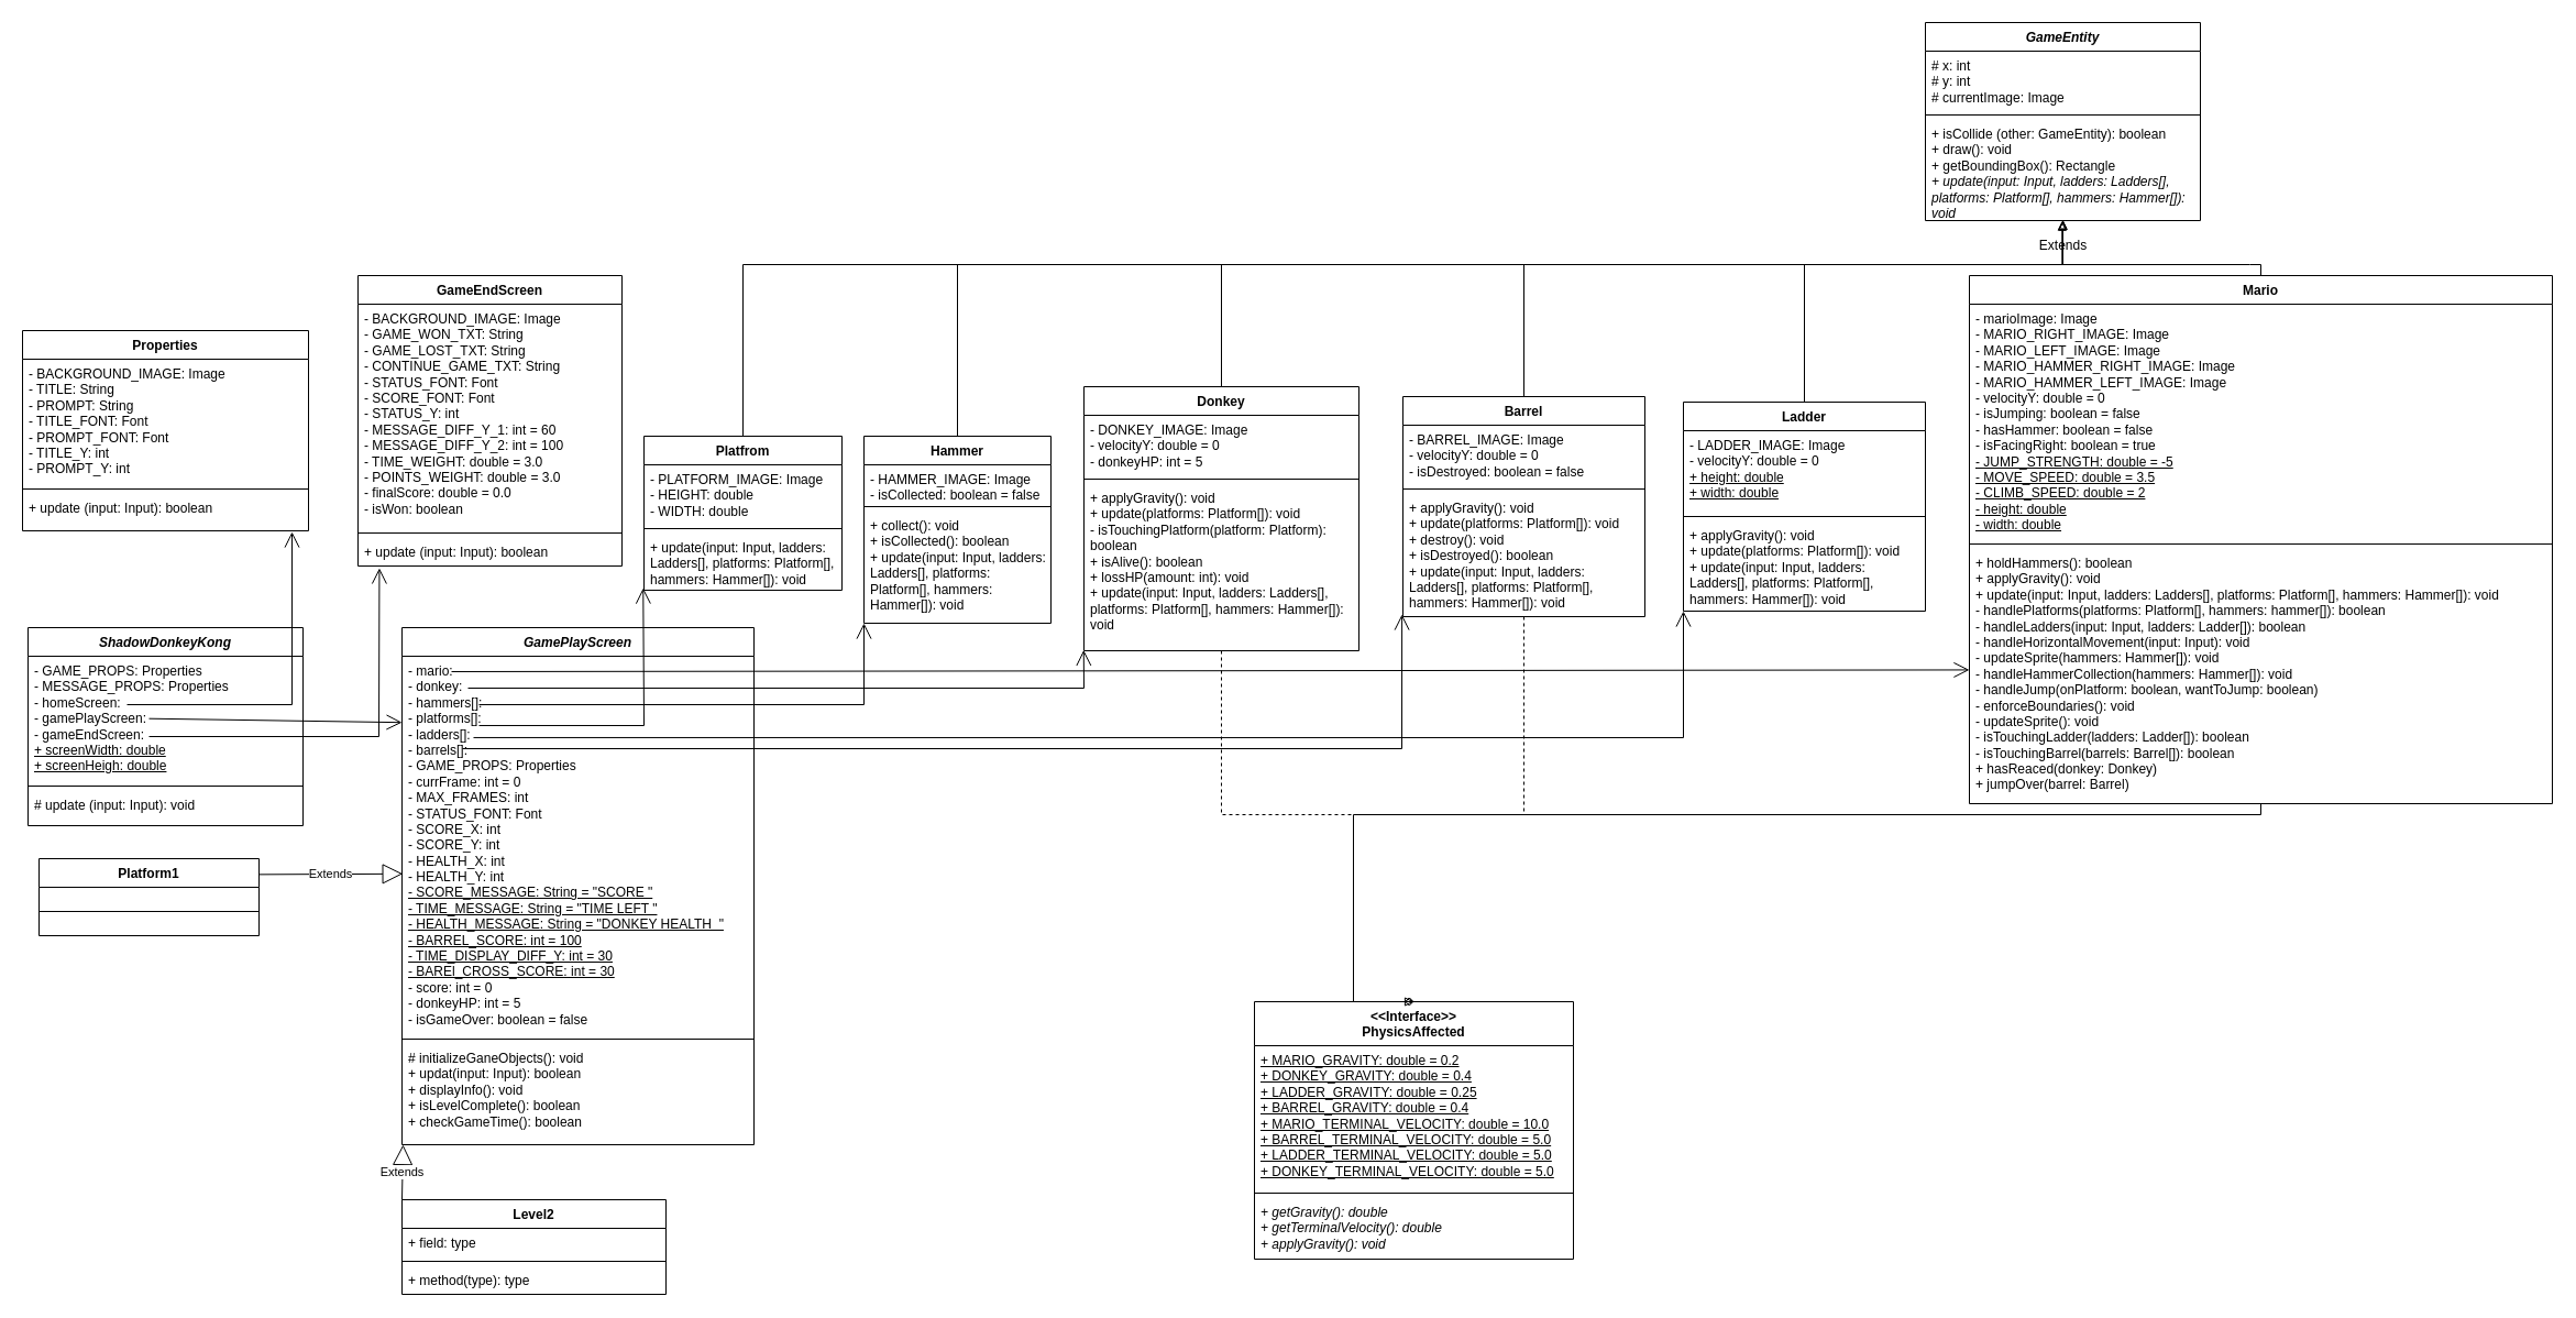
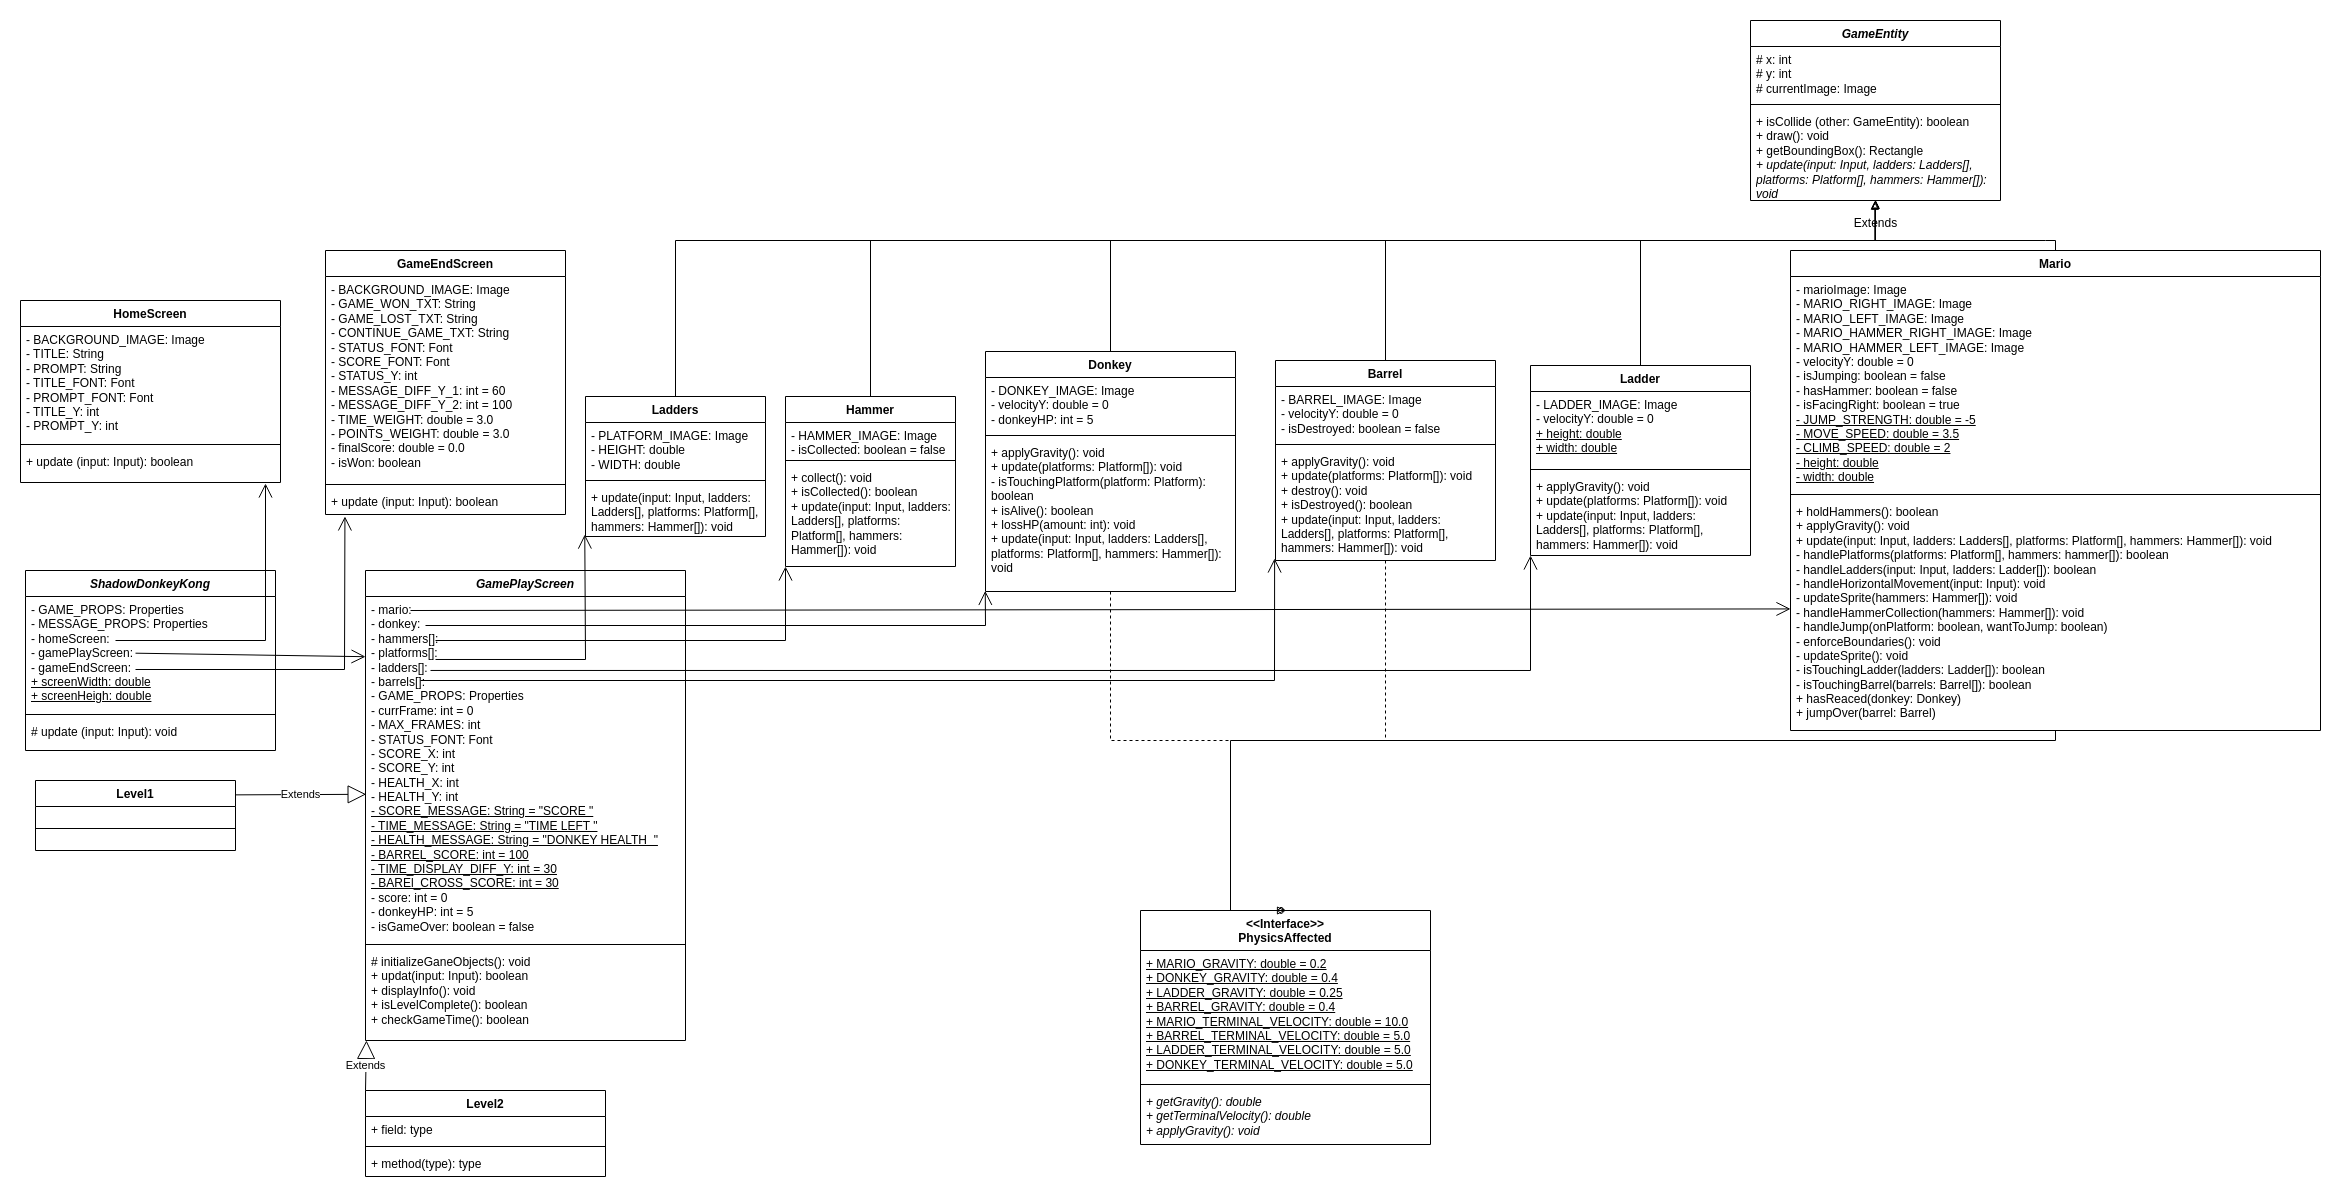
- <mxCell id="24" value="Properties" style="swimlane;fontStyle=1;align=center;verticalAlign=top;childLayout=stackLayout;horizontal=1;startSize=26;horizontalStack=0;resizeParent=1;resizeParentMax=0;resizeLast=0;collapsible=1;marginBottom=0;whiteSpace=wrap;html=1;" vertex="1" parent="1"><mxGeometry x="20" y="300" width="260" height="182" as="geometry" /></mxCell>
+ <mxCell id="24" value="HomeScreen" style="swimlane;fontStyle=1;align=center;verticalAlign=top;childLayout=stackLayout;horizontal=1;startSize=26;horizontalStack=0;resizeParent=1;resizeParentMax=0;resizeLast=0;collapsible=1;marginBottom=0;whiteSpace=wrap;html=1;" vertex="1" parent="1"><mxGeometry x="20" y="300" width="260" height="182" as="geometry" /></mxCell>
- <mxCell id="50" value="Platfrom" style="swimlane;fontStyle=1;align=center;verticalAlign=top;childLayout=stackLayout;horizontal=1;startSize=26;horizontalStack=0;resizeParent=1;resizeParentMax=0;resizeLast=0;collapsible=1;marginBottom=0;whiteSpace=wrap;html=1;" vertex="1" parent="1"><mxGeometry x="585" y="396" width="180" height="140" as="geometry" /></mxCell>
+ <mxCell id="50" value="Ladders" style="swimlane;fontStyle=1;align=center;verticalAlign=top;childLayout=stackLayout;horizontal=1;startSize=26;horizontalStack=0;resizeParent=1;resizeParentMax=0;resizeLast=0;collapsible=1;marginBottom=0;whiteSpace=wrap;html=1;" vertex="1" parent="1"><mxGeometry x="585" y="396" width="180" height="140" as="geometry" /></mxCell>
- <mxCell id="41" value="Platform1" style="swimlane;fontStyle=1;align=center;verticalAlign=top;childLayout=stackLayout;horizontal=1;startSize=26;horizontalStack=0;resizeParent=1;resizeParentMax=0;resizeLast=0;collapsible=1;marginBottom=0;whiteSpace=wrap;html=1;" vertex="1" parent="1"><mxGeometry x="35" y="780" width="200" height="70" as="geometry" /></mxCell>
+ <mxCell id="41" value="Level1" style="swimlane;fontStyle=1;align=center;verticalAlign=top;childLayout=stackLayout;horizontal=1;startSize=26;horizontalStack=0;resizeParent=1;resizeParentMax=0;resizeLast=0;collapsible=1;marginBottom=0;whiteSpace=wrap;html=1;" vertex="1" parent="1"><mxGeometry x="35" y="780" width="200" height="70" as="geometry" /></mxCell>
